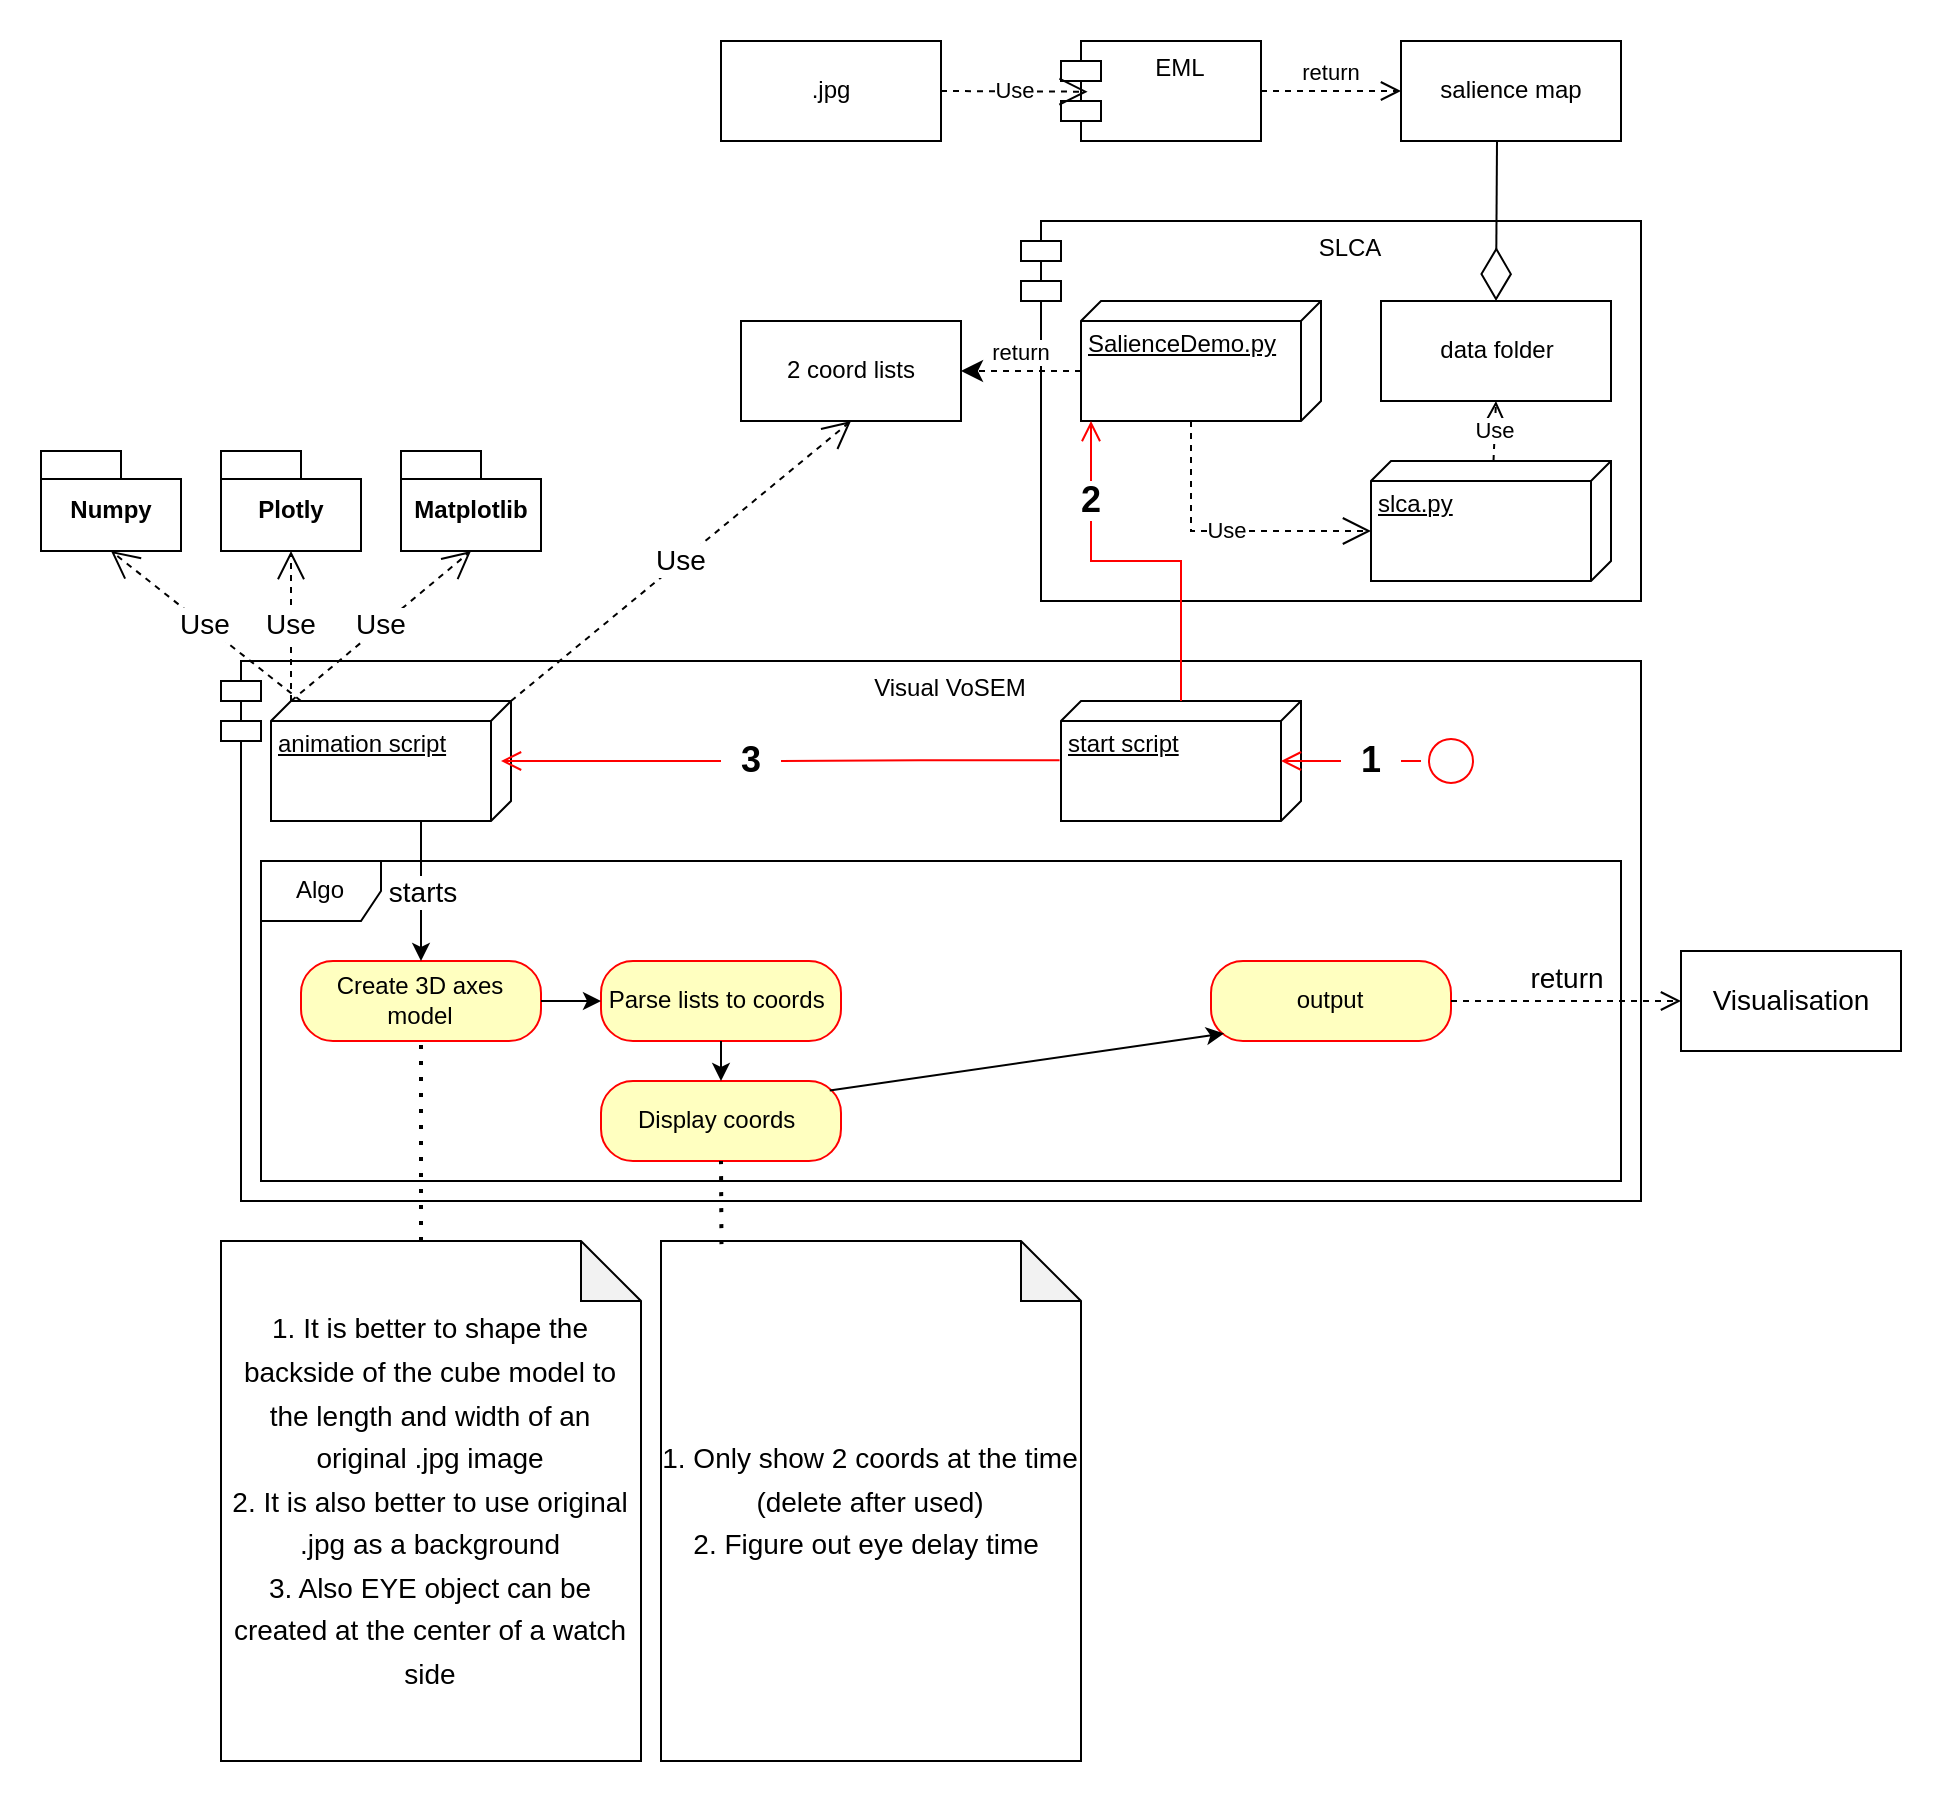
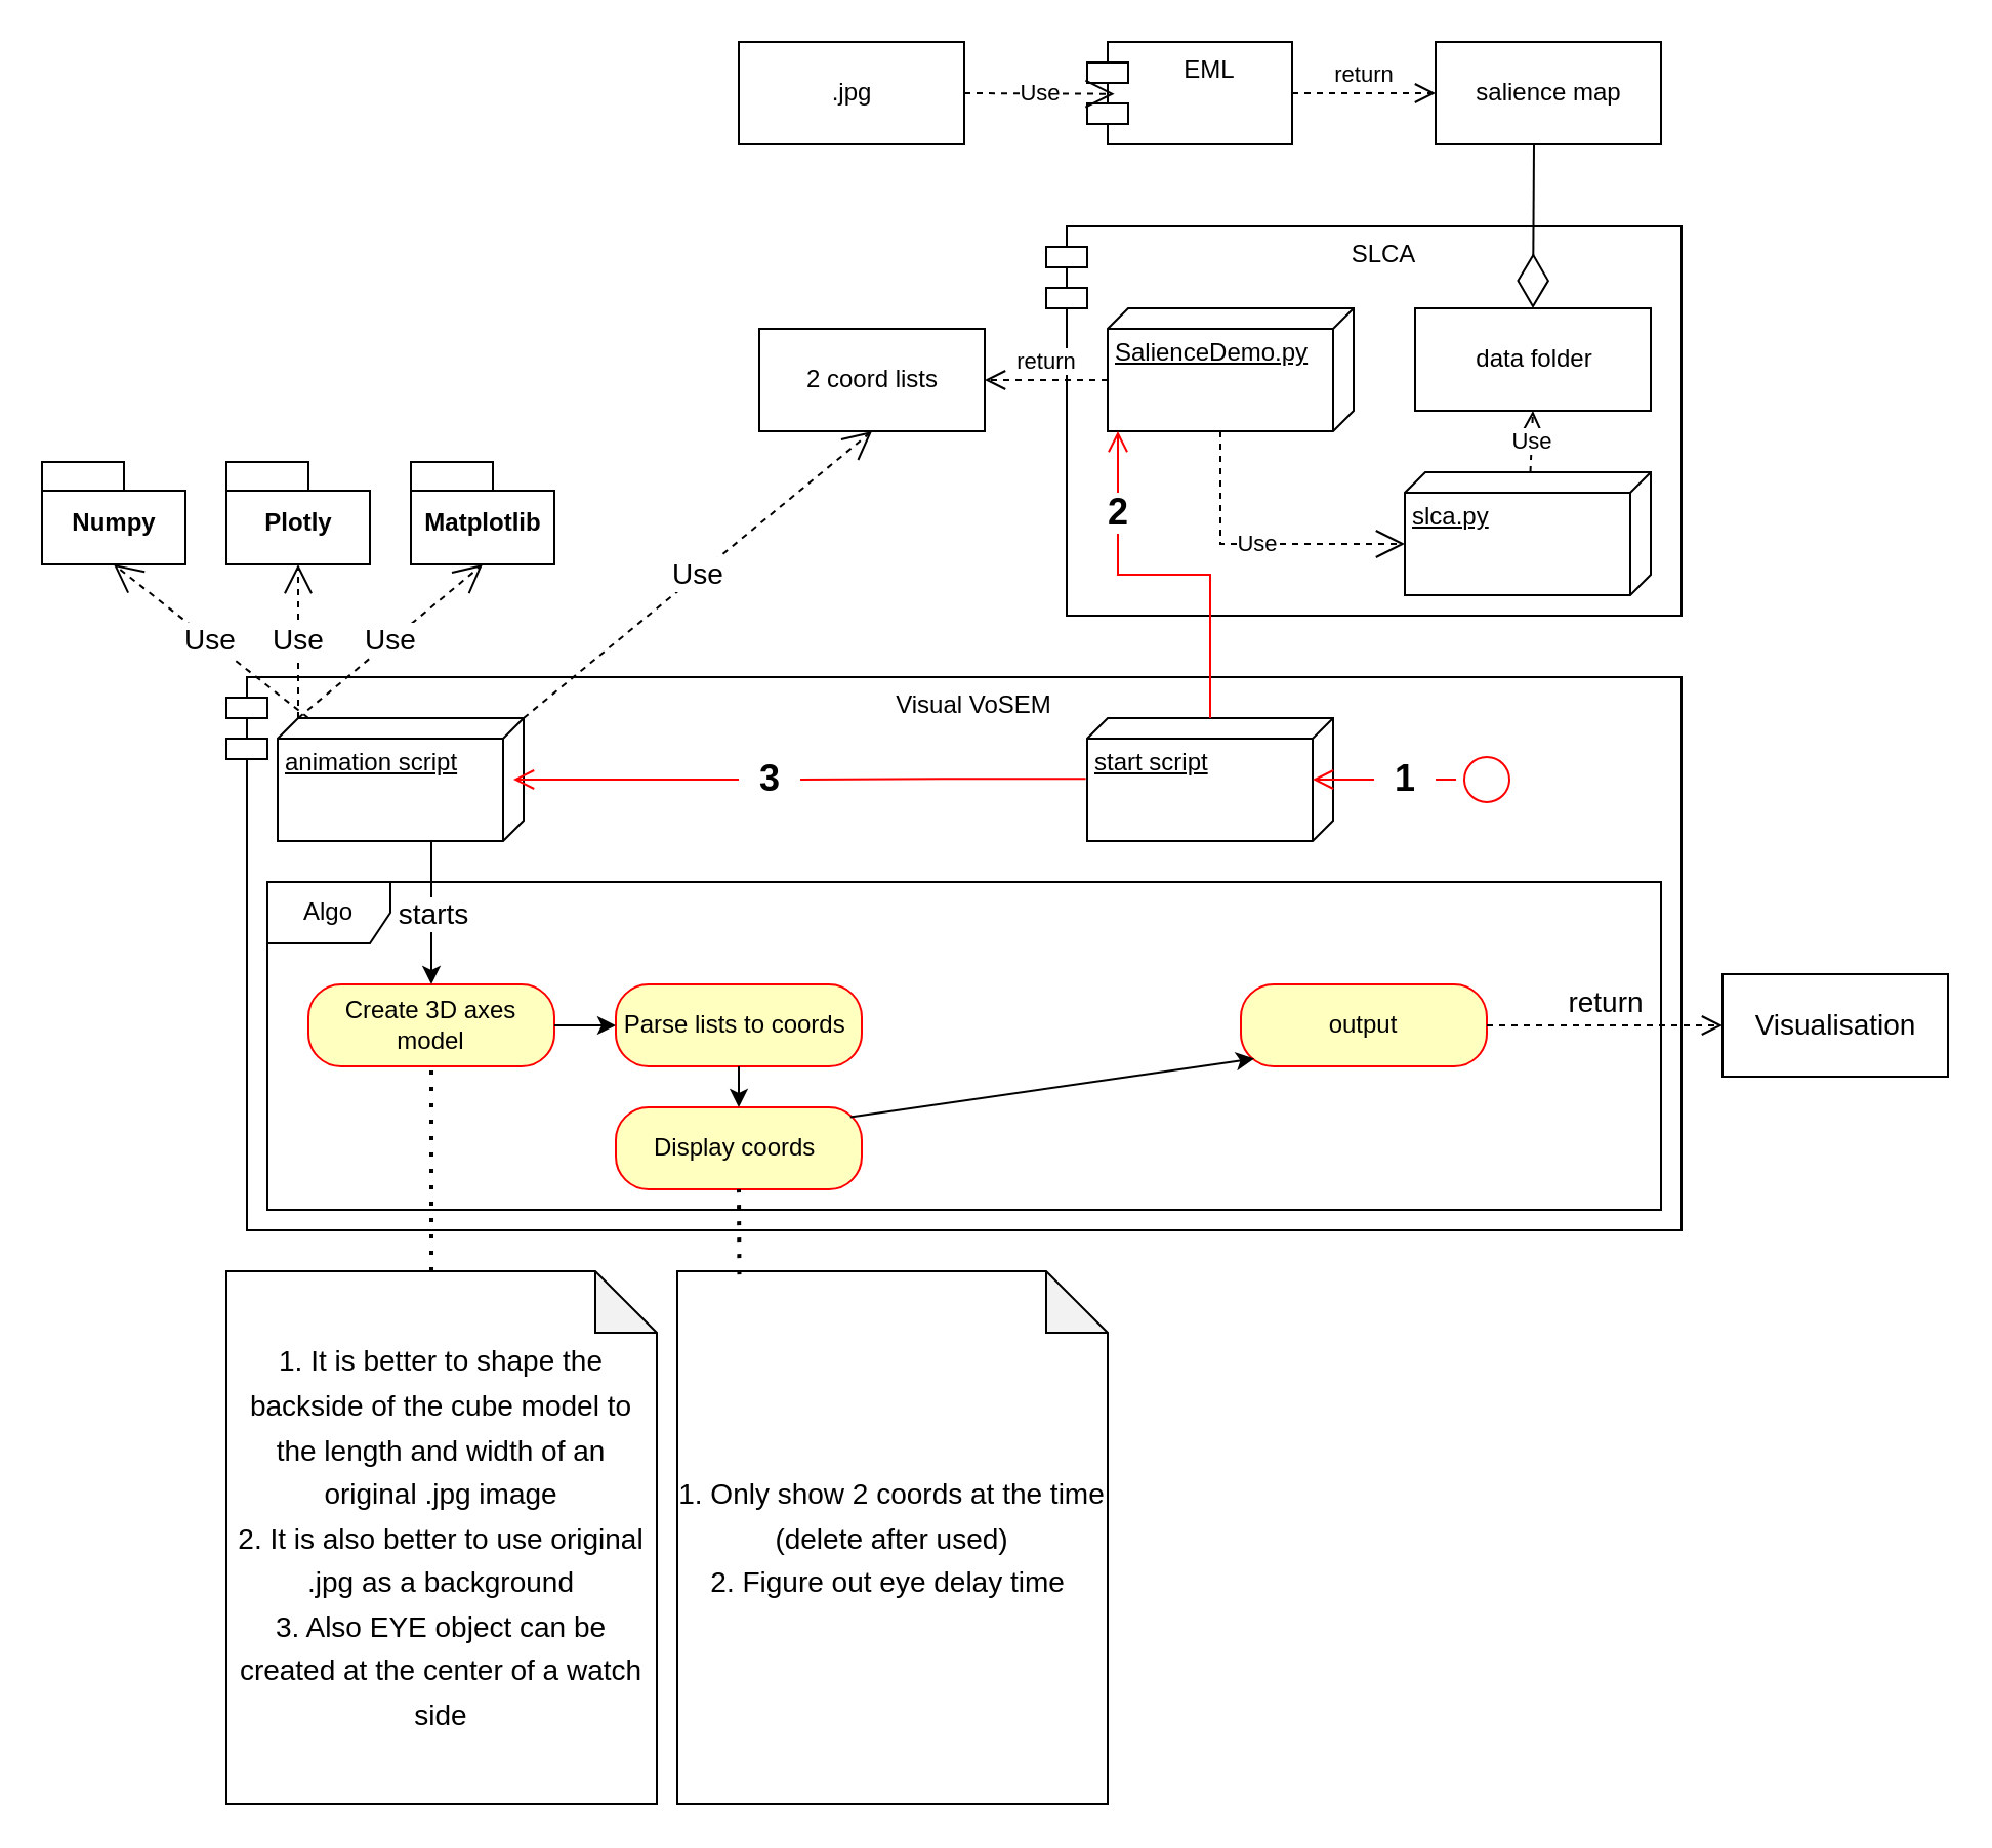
- <mxCell id="15" value="return" style="html=1;verticalAlign=bottom;endArrow=classic;dashed=1;endSize=8;rounded=0;entryX=1;entryY=0.5;entryDx=0;entryDy=0;exitX=0;exitY=0;exitDx=35;exitDy=120;exitPerimeter=0;" parent="1" source="8" target="14" edge="1"><mxGeometry relative="1" as="geometry"><mxPoint x="720" y="230" as="sourcePoint" /><mxPoint x="640" y="230" as="targetPoint" /></mxGeometry></mxCell>
+ <mxCell id="15" value="return" style="html=1;verticalAlign=bottom;endArrow=open;dashed=1;endSize=8;rounded=0;entryX=1;entryY=0.5;entryDx=0;entryDy=0;exitX=0;exitY=0;exitDx=35;exitDy=120;exitPerimeter=0;" parent="1" source="8" target="14" edge="1"><mxGeometry relative="1" as="geometry"><mxPoint x="720" y="230" as="sourcePoint" /><mxPoint x="640" y="230" as="targetPoint" /></mxGeometry></mxCell>
